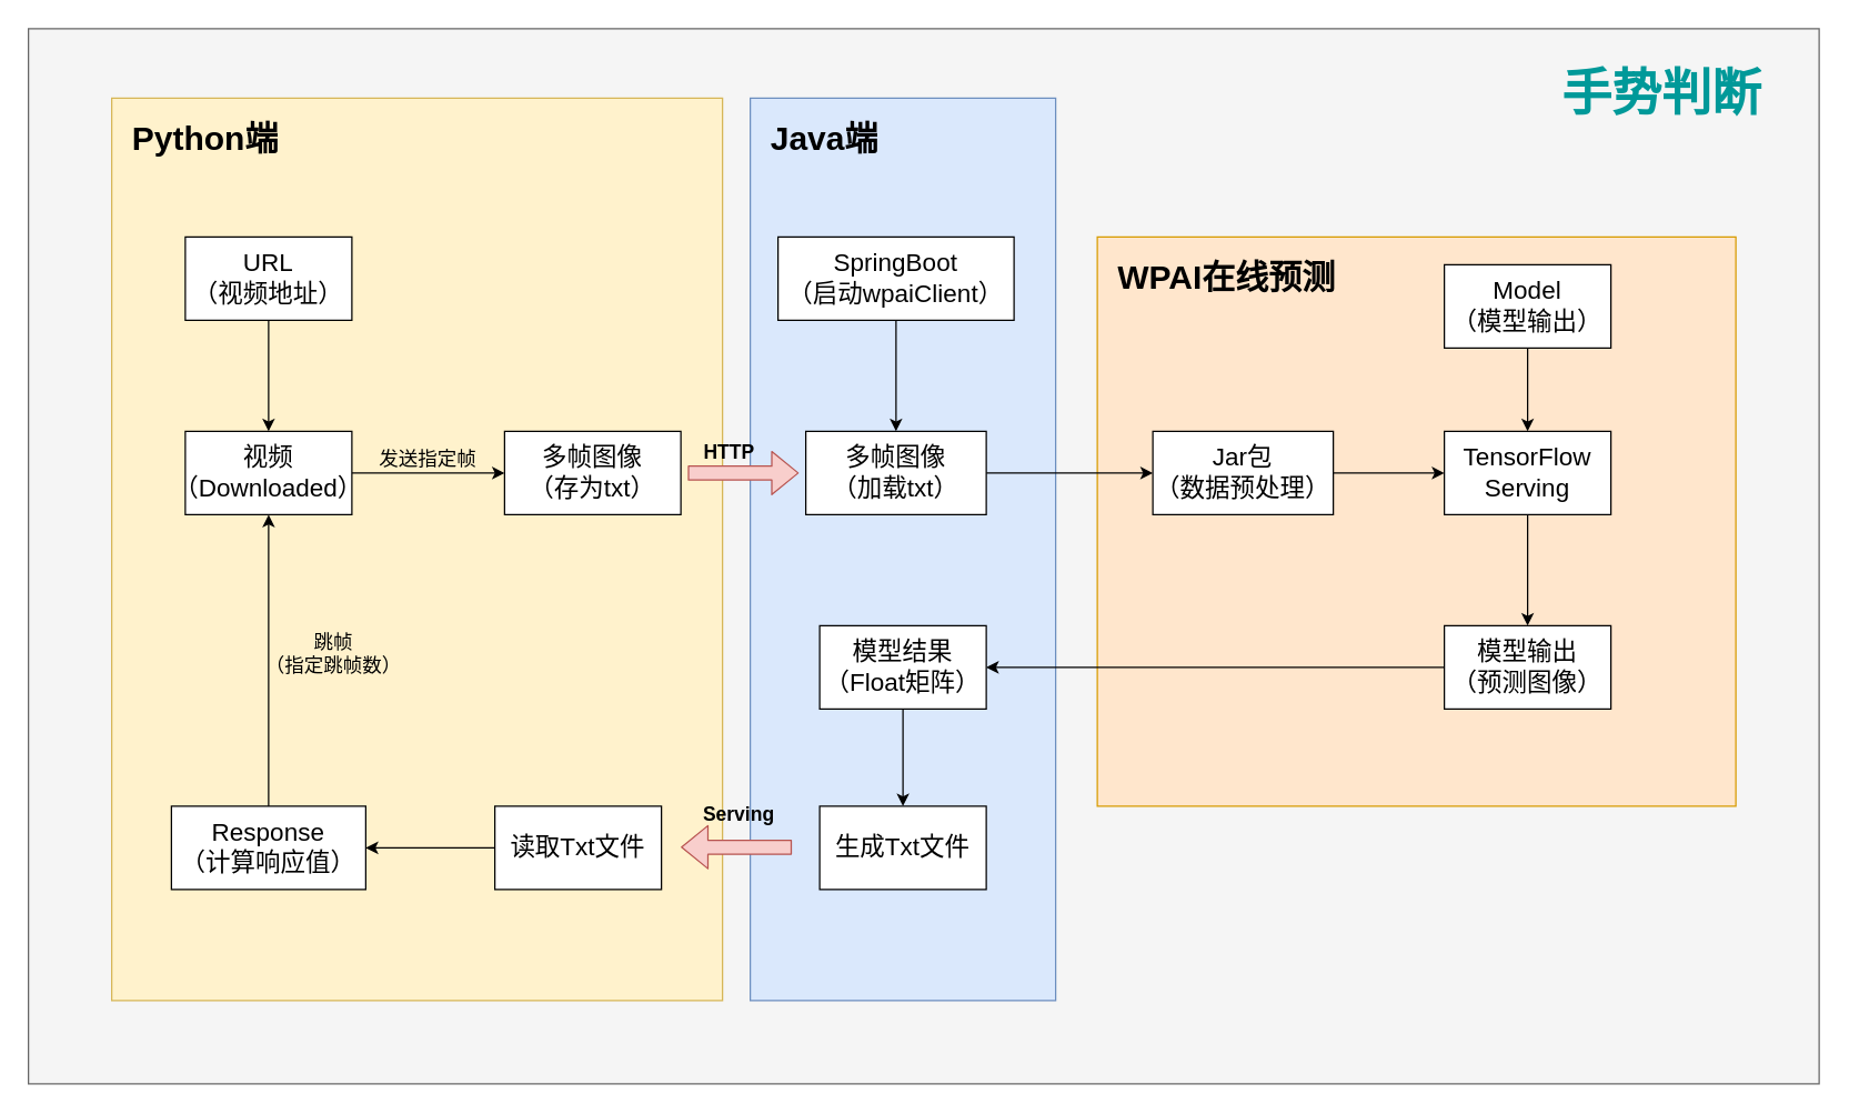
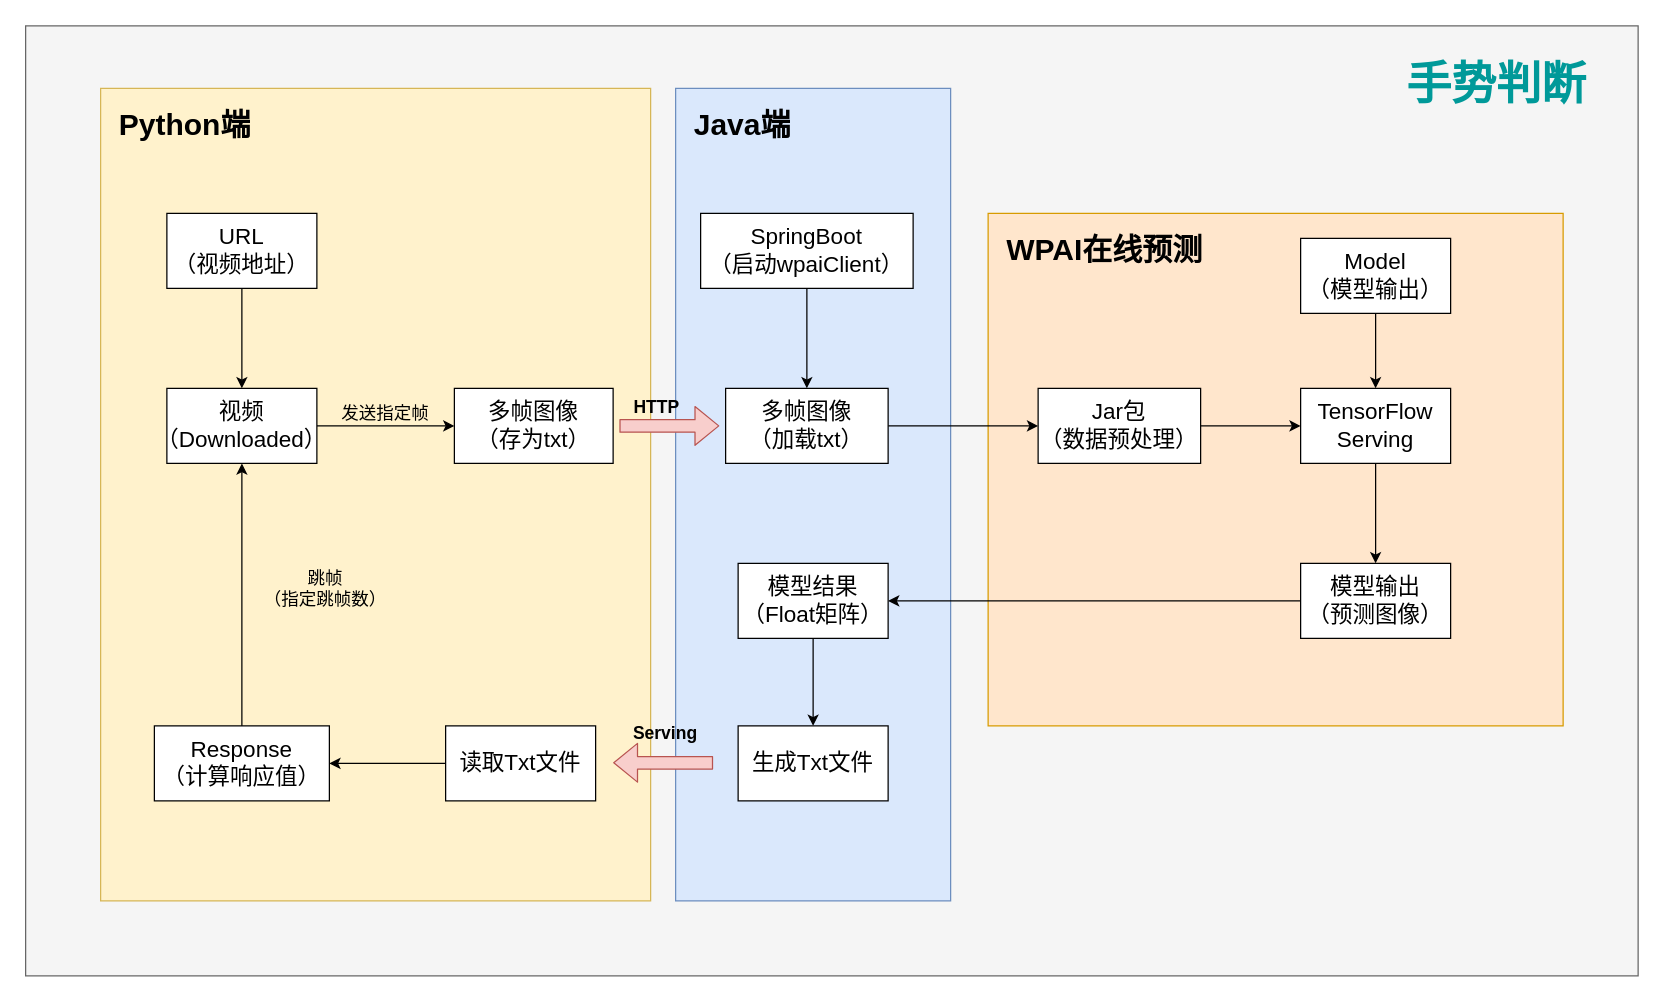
- <mxCell id="26" value="&lt;font style=&quot;font-size: 14px&quot;&gt;跳帧&lt;br&gt;（指定跳帧数）&lt;/font&gt;" style="text;html=1;strokeColor=none;fillColor=none;align=center;verticalAlign=middle;whiteSpace=wrap;rounded=0;" vertex="1" parent="1"><mxGeometry x="180" y="460" width="120" height="20" as="geometry" /></mxCell>
+ <mxCell id="26" value="&lt;font style=&quot;font-size: 14px&quot;&gt;跳帧&lt;br&gt;（指定跳帧数）&lt;/font&gt;" style="text;html=1;strokeColor=none;fillColor=none;align=center;verticalAlign=middle;whiteSpace=wrap;rounded=0;" vertex="1" parent="1"><mxGeometry x="200" y="460" width="120" height="20" as="geometry" /></mxCell>
